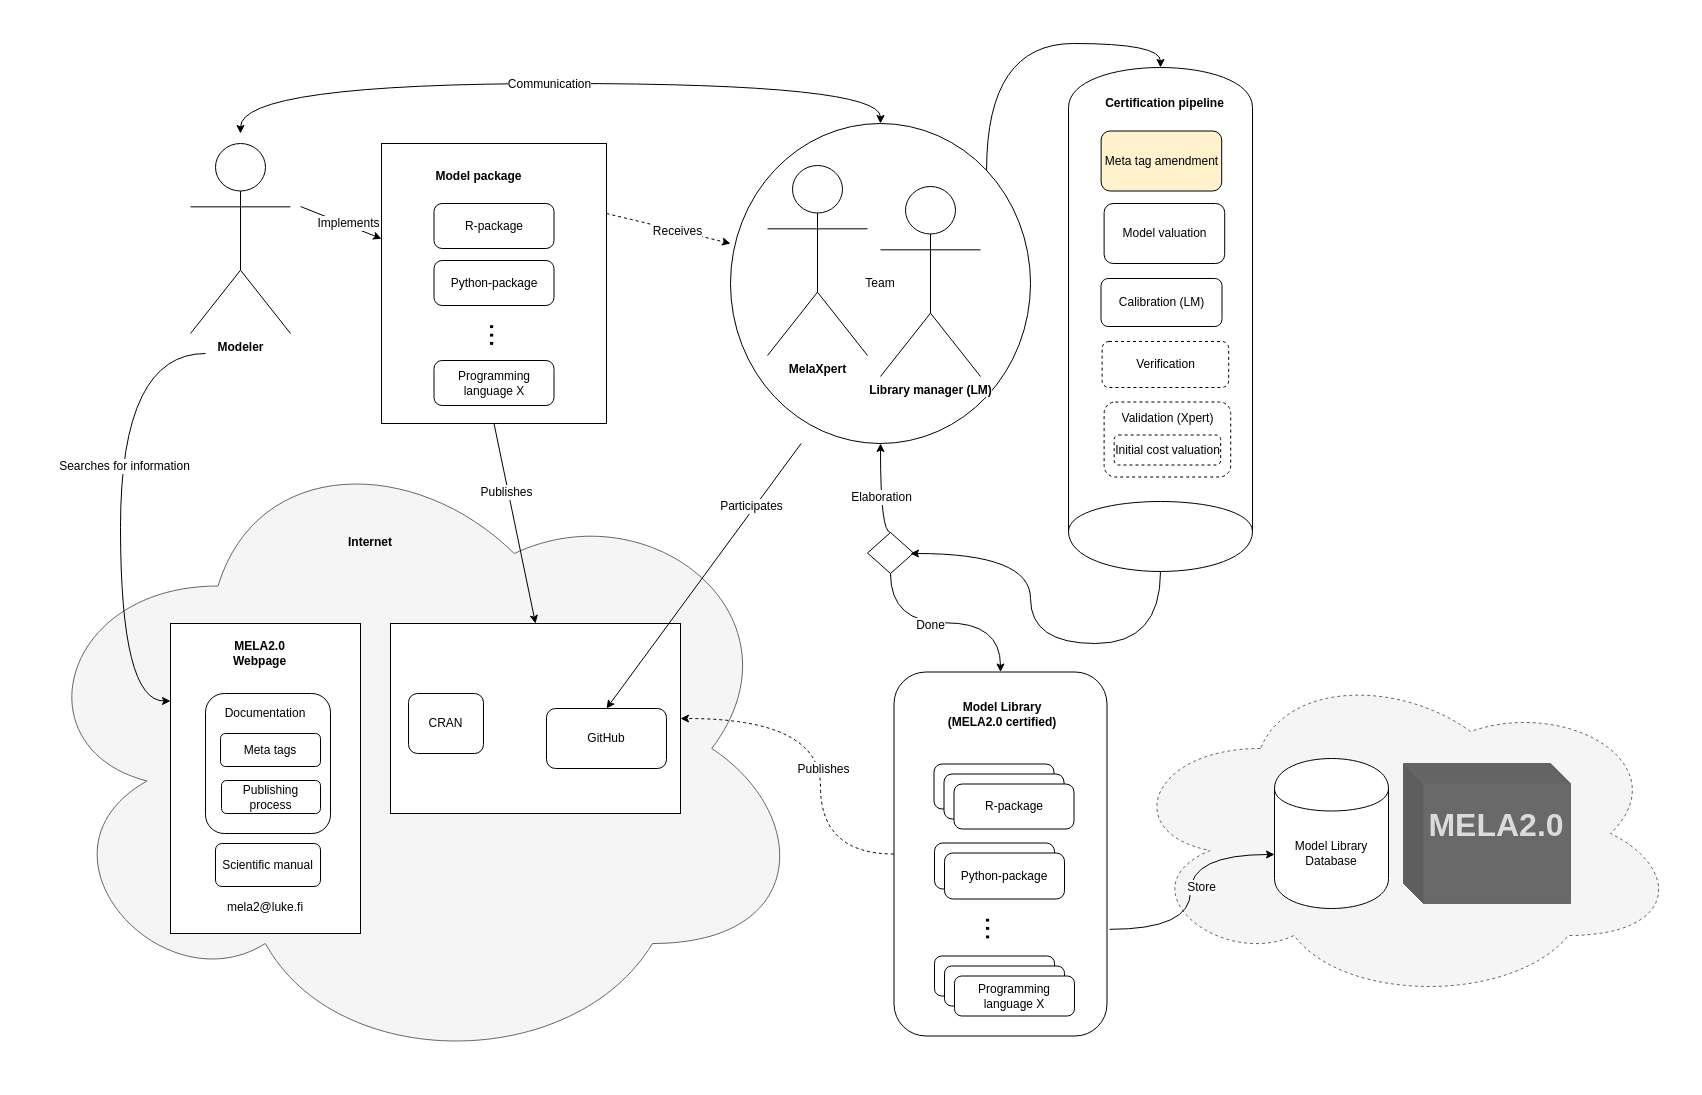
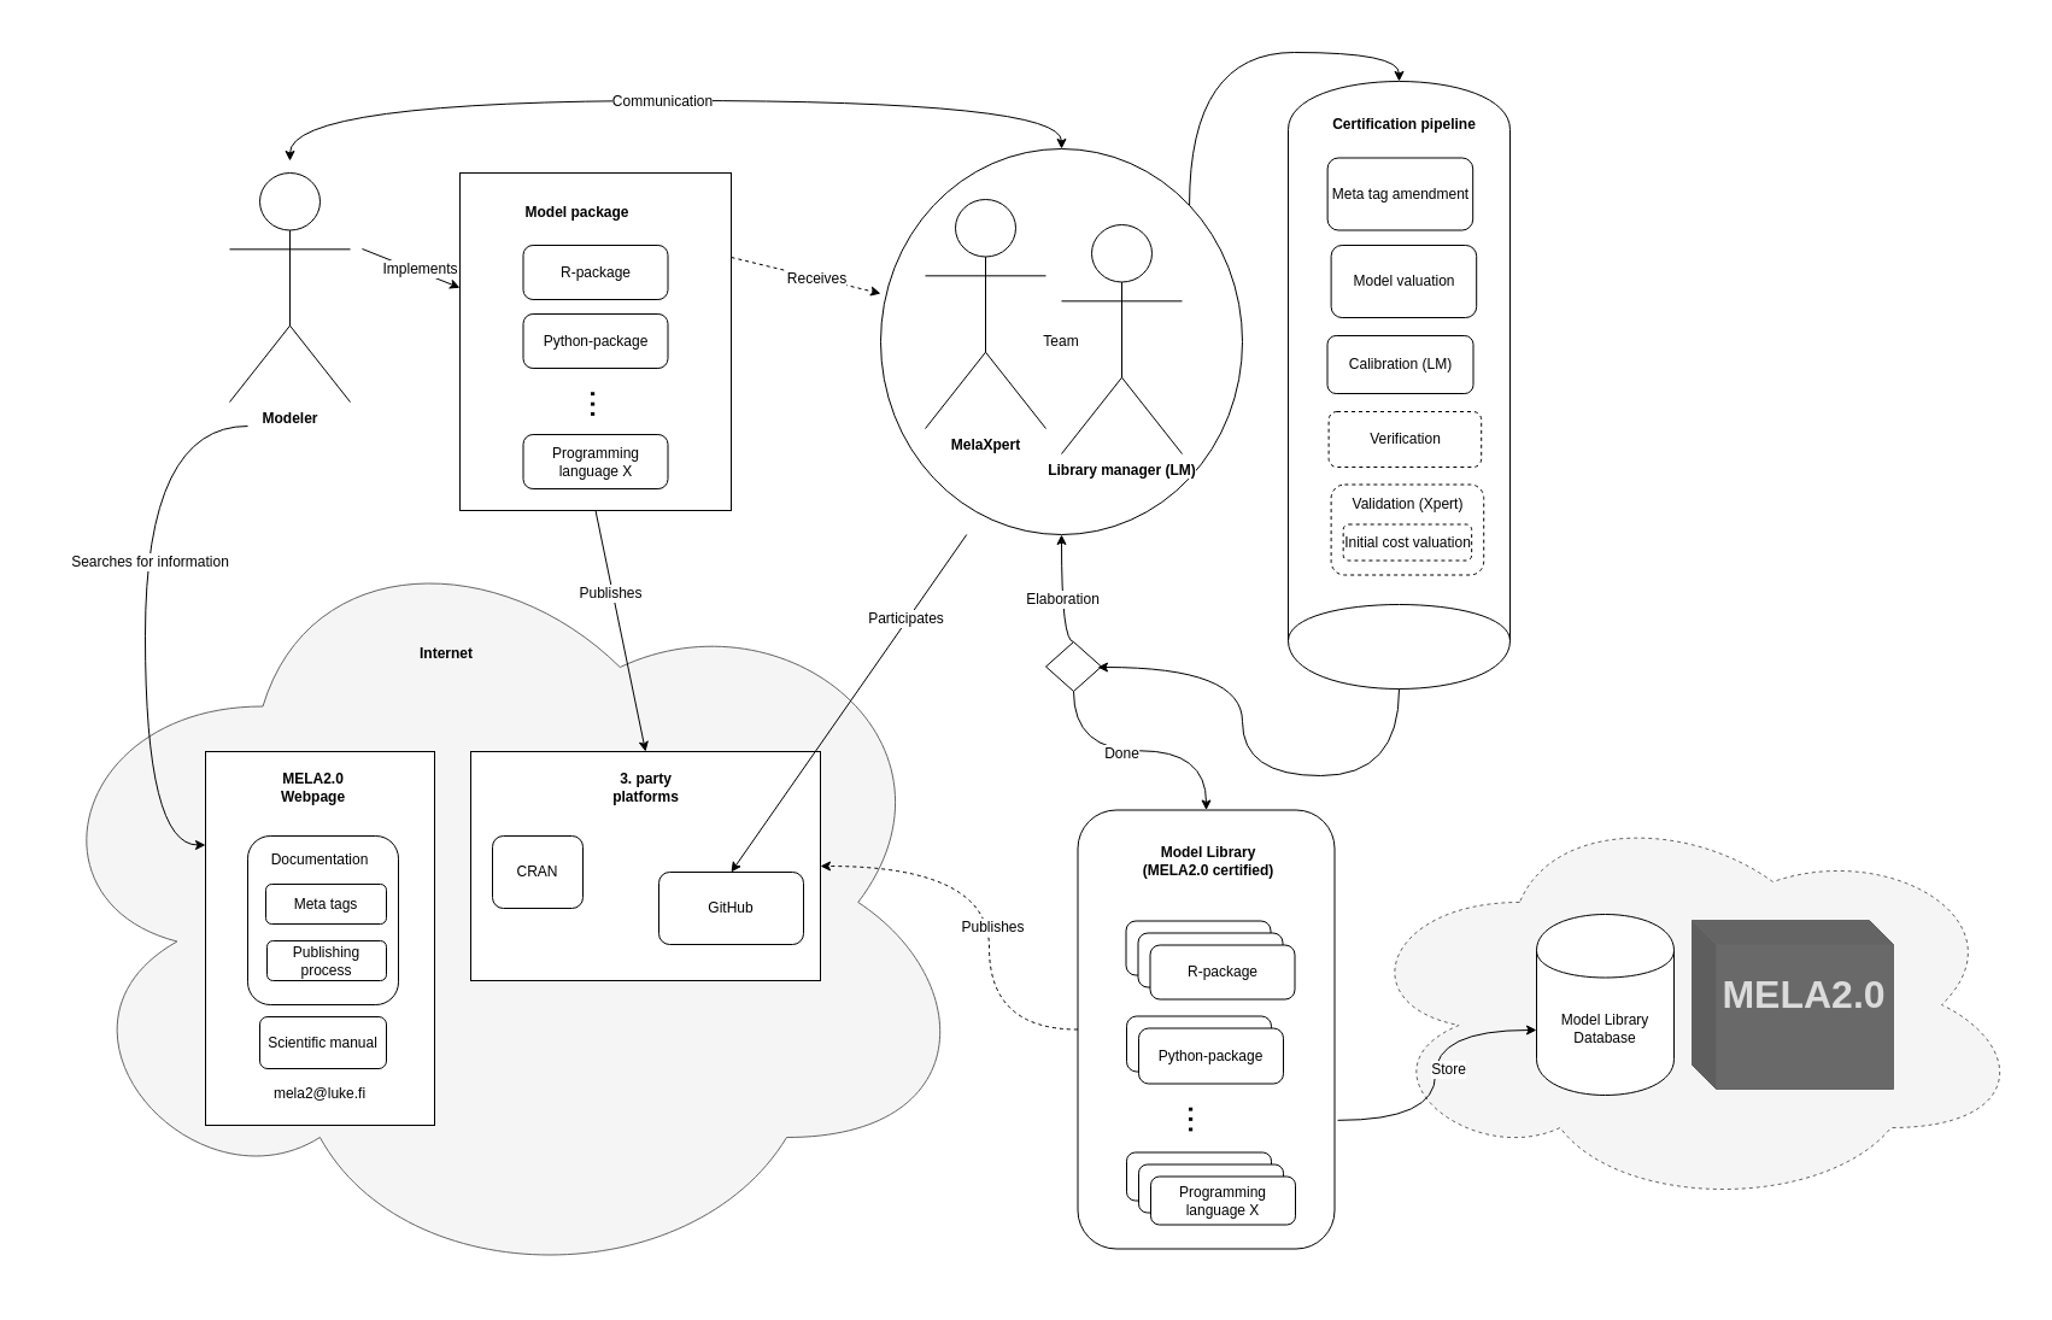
- <mxCell id="55" value="Meta tag amendment" style="rounded=1;whiteSpace=wrap;html=1;rotation=0;fillColor=#fff2cc;" parent="53" vertex="1"><mxGeometry x="129.615" y="110.5" width="120.574" height="60" as="geometry" /></mxCell>
+ <mxCell id="55" value="Meta tag amendment" style="rounded=1;whiteSpace=wrap;html=1;rotation=0;" parent="53" vertex="1"><mxGeometry x="129.615" y="110.5" width="120.574" height="60" as="geometry" /></mxCell>
+ <mxCell id="19" value="3. party platforms" style="text;html=1;strokeColor=none;fillColor=none;align=center;verticalAlign=middle;whiteSpace=wrap;rounded=0;fontStyle=1" parent="1" vertex="1"><mxGeometry x="485.5" y="643" width="99" height="20" as="geometry" /></mxCell>
- <mxCell id="17" value="GitHub" style="rounded=1;whiteSpace=wrap;html=1;" parent="1" vertex="1"><mxGeometry x="546" y="708" width="120" height="60" as="geometry" /></mxCell>
+ <mxCell id="17" value="GitHub" style="rounded=1;whiteSpace=wrap;html=1;" parent="1" vertex="1"><mxGeometry x="546" y="723" width="120" height="60" as="geometry" /></mxCell>
